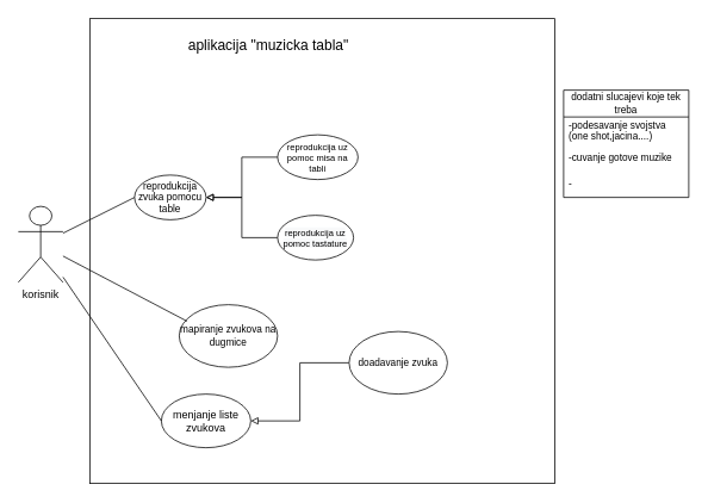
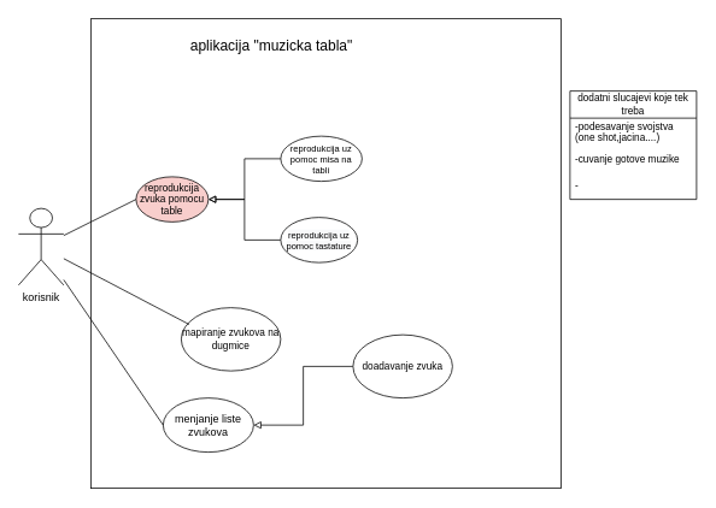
- <mxCell id="8" value="reprodukcija zvuka pomocu table" style="ellipse;whiteSpace=wrap;html=1;fontSize=11;" vertex="1" parent="1"><mxGeometry x="150" y="195" width="80" height="50" as="geometry" /></mxCell>
+ <mxCell id="8" value="reprodukcija zvuka pomocu table" style="ellipse;whiteSpace=wrap;html=1;fontSize=11;fillColor=#f8cecc;" vertex="1" parent="1"><mxGeometry x="150" y="195" width="80" height="50" as="geometry" /></mxCell>
